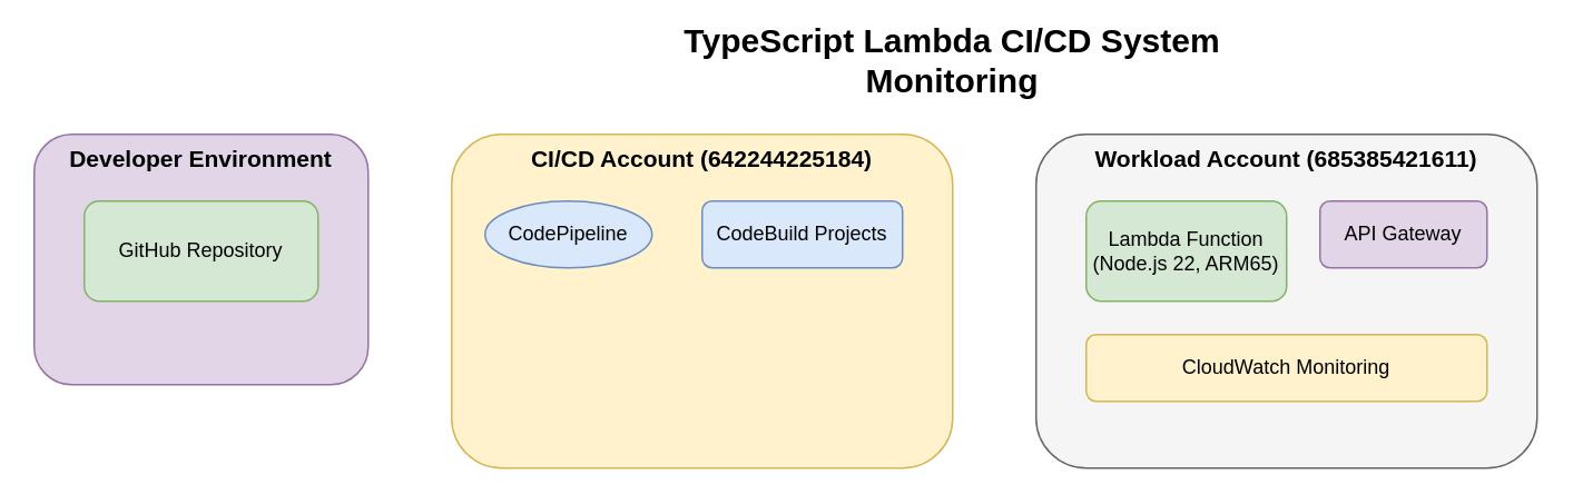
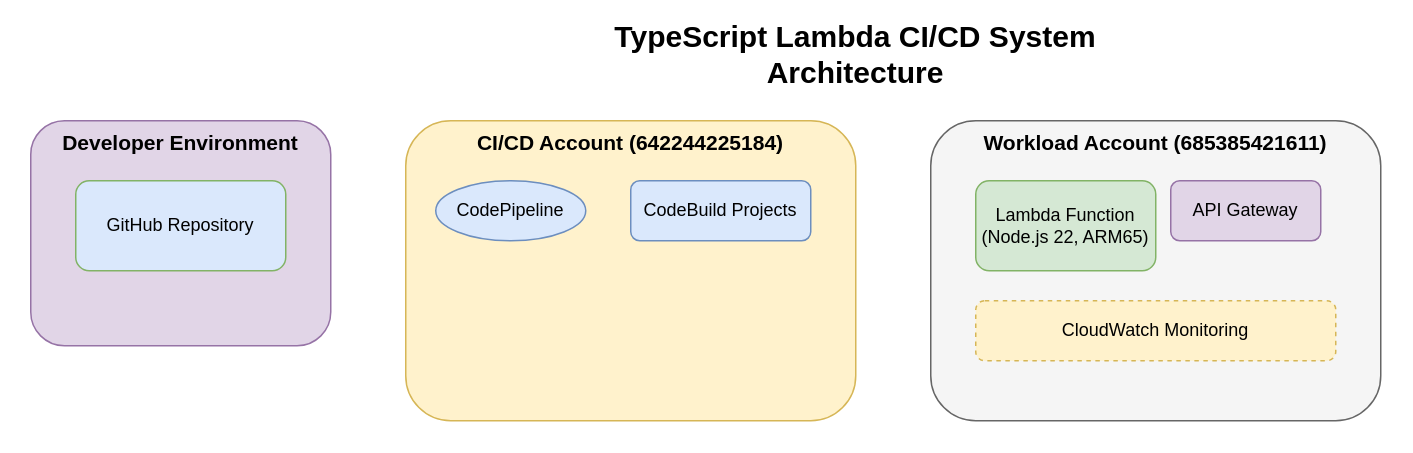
- <mxCell id="2" value="TypeScript Lambda CI/CD System Monitoring" style="text;html=1;strokeColor=none;fillColor=none;align=center;verticalAlign=middle;whiteSpace=wrap;rounded=0;fontSize=20;fontStyle=1;" vertex="1" parent="1"><mxGeometry x="370" y="20" width="400" height="30" as="geometry" /></mxCell>
+ <mxCell id="2" value="TypeScript Lambda CI/CD System Architecture" style="text;html=1;strokeColor=none;fillColor=none;align=center;verticalAlign=middle;whiteSpace=wrap;rounded=0;fontSize=20;fontStyle=1;" vertex="1" parent="1"><mxGeometry x="370" y="20" width="400" height="30" as="geometry" /></mxCell>
- <mxCell id="10" value="API Gateway" style="rounded=1;whiteSpace=wrap;html=1;fillColor=#e1d5e7;strokeColor=#9673a6;" vertex="1" parent="1"><mxGeometry x="790" y="120" width="100" height="40" as="geometry" /></mxCell>
+ <mxCell id="10" value="API Gateway" style="rounded=1;whiteSpace=wrap;html=1;fillColor=#e1d5e7;strokeColor=#9673a6;" vertex="1" parent="1"><mxGeometry x="780" y="120" width="100" height="40" as="geometry" /></mxCell>
- <mxCell id="4" value="GitHub Repository" style="rounded=1;whiteSpace=wrap;html=1;fillColor=#d5e8d4;strokeColor=#82b366;" vertex="1" parent="1"><mxGeometry x="50" y="120" width="140" height="60" as="geometry" /></mxCell>
+ <mxCell id="4" value="GitHub Repository" style="rounded=1;whiteSpace=wrap;html=1;fillColor=#dae8fc;strokeColor=#82b366;" vertex="1" parent="1"><mxGeometry x="50" y="120" width="140" height="60" as="geometry" /></mxCell>
- <mxCell id="11" value="CloudWatch Monitoring" style="rounded=1;whiteSpace=wrap;html=1;fillColor=#fff2cc;strokeColor=#d6b656;" vertex="1" parent="1"><mxGeometry x="650" y="200" width="240" height="40" as="geometry" /></mxCell>
+ <mxCell id="11" value="CloudWatch Monitoring" style="rounded=1;whiteSpace=wrap;html=1;fillColor=#fff2cc;strokeColor=#d6b656;dashed=1;" vertex="1" parent="1"><mxGeometry x="650" y="200" width="240" height="40" as="geometry" /></mxCell>
